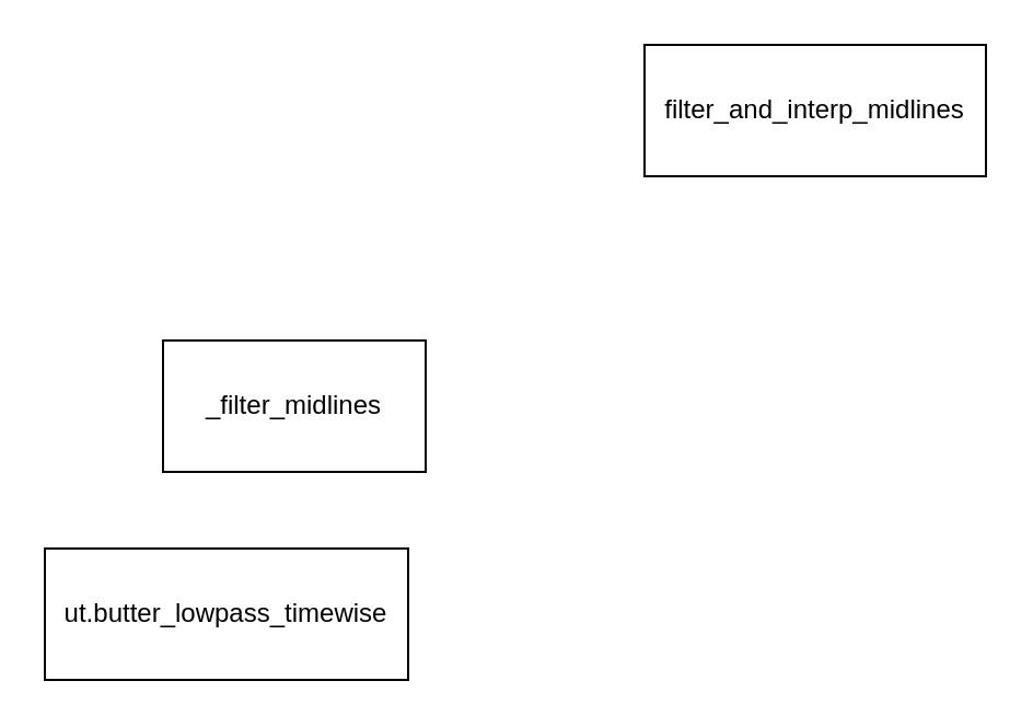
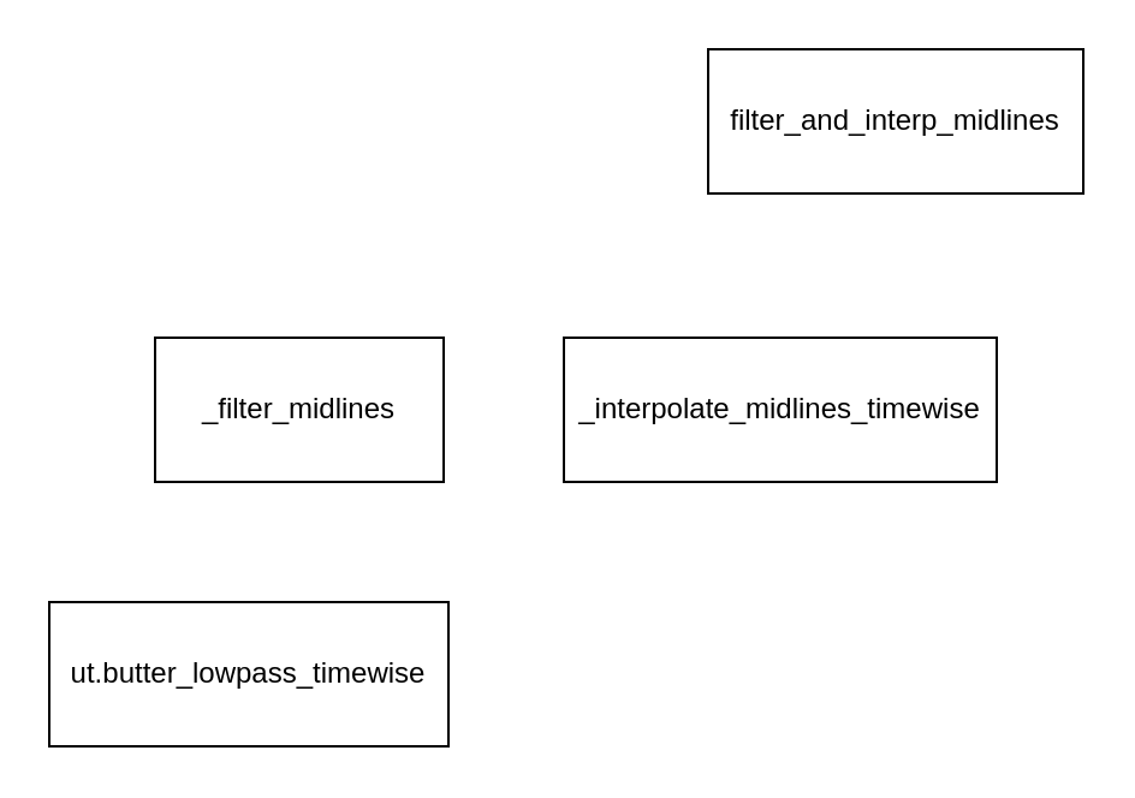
+ <mxCell id="4" value="_interpolate_midlines_timewise" style="rounded=0;whiteSpace=wrap;html=1;" vertex="1" parent="1"><mxGeometry x="234" y="140" width="180" height="60" as="geometry" /></mxCell>
- <mxCell id="3" value="_filter_midlines" style="rounded=0;whiteSpace=wrap;html=1;" vertex="1" parent="1"><mxGeometry x="74" y="155" width="120" height="60" as="geometry" /></mxCell>
+ <mxCell id="3" value="_filter_midlines" style="rounded=0;whiteSpace=wrap;html=1;" vertex="1" parent="1"><mxGeometry x="64" y="140" width="120" height="60" as="geometry" /></mxCell>
